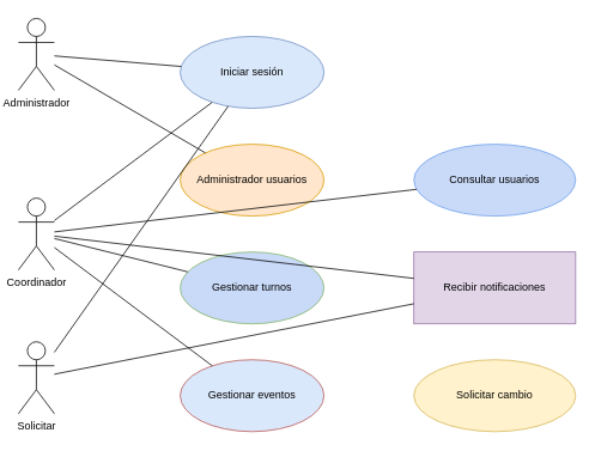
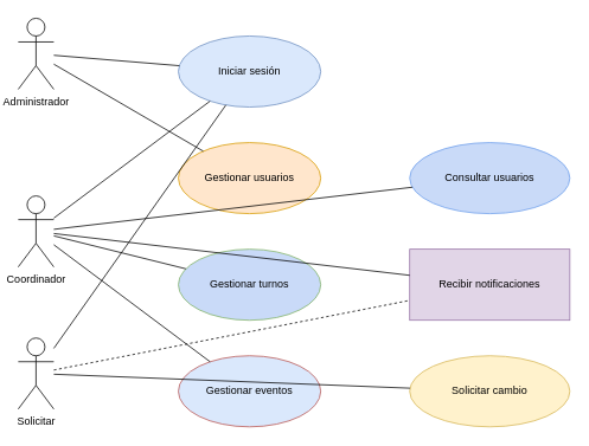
- <mxCell id="6" value="Administrador usuarios" style="ellipse;whiteSpace=wrap;html=1;fillColor=#ffe6cc;strokeColor=#d79b00;fontSize=12;" vertex="1" parent="1"><mxGeometry x="200" y="160" width="160" height="80" as="geometry" /></mxCell>
+ <mxCell id="6" value="Gestionar usuarios" style="ellipse;whiteSpace=wrap;html=1;fillColor=#ffe6cc;strokeColor=#d79b00;fontSize=12;" vertex="1" parent="1"><mxGeometry x="200" y="160" width="160" height="80" as="geometry" /></mxCell>
- <mxCell id="21" style="endArrow=none;html=1;" edge="1" parent="1" source="4" target="9"><mxGeometry relative="1" as="geometry" /></mxCell>
+ <mxCell id="21" style="endArrow=none;html=1;dashed=1;" edge="1" parent="1" source="4" target="9"><mxGeometry relative="1" as="geometry" /></mxCell>
+ <mxCell id="20" style="endArrow=none;html=1;" edge="1" parent="1" source="4" target="10"><mxGeometry relative="1" as="geometry" /></mxCell>
